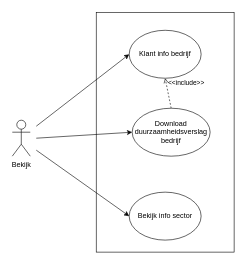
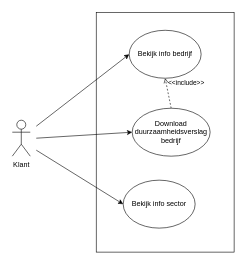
- <mxCell id="3" value="Klant info bedrijf" style="ellipse;whiteSpace=wrap;html=1;" vertex="1" parent="1"><mxGeometry x="215" y="50" width="120" height="80" as="geometry" /></mxCell>
+ <mxCell id="3" value="Bekijk info bedrijf" style="ellipse;whiteSpace=wrap;html=1;" vertex="1" parent="1"><mxGeometry x="215" y="50" width="120" height="80" as="geometry" /></mxCell>
- <mxCell id="2" value="Bekijk" style="shape=umlActor;verticalLabelPosition=bottom;verticalAlign=top;html=1;outlineConnect=0;" vertex="1" parent="1"><mxGeometry x="20" y="200" width="30" height="60" as="geometry" /></mxCell>
+ <mxCell id="2" value="Klant" style="shape=umlActor;verticalLabelPosition=bottom;verticalAlign=top;html=1;outlineConnect=0;" vertex="1" parent="1"><mxGeometry x="20" y="200" width="30" height="60" as="geometry" /></mxCell>
- <mxCell id="4" value="Bekijk info sector" style="ellipse;whiteSpace=wrap;html=1;" vertex="1" parent="1"><mxGeometry x="215" y="320" width="120" height="80" as="geometry" /></mxCell>
+ <mxCell id="4" value="Bekijk info sector" style="ellipse;whiteSpace=wrap;html=1;" vertex="1" parent="1"><mxGeometry x="205" y="300" width="120" height="80" as="geometry" /></mxCell>
